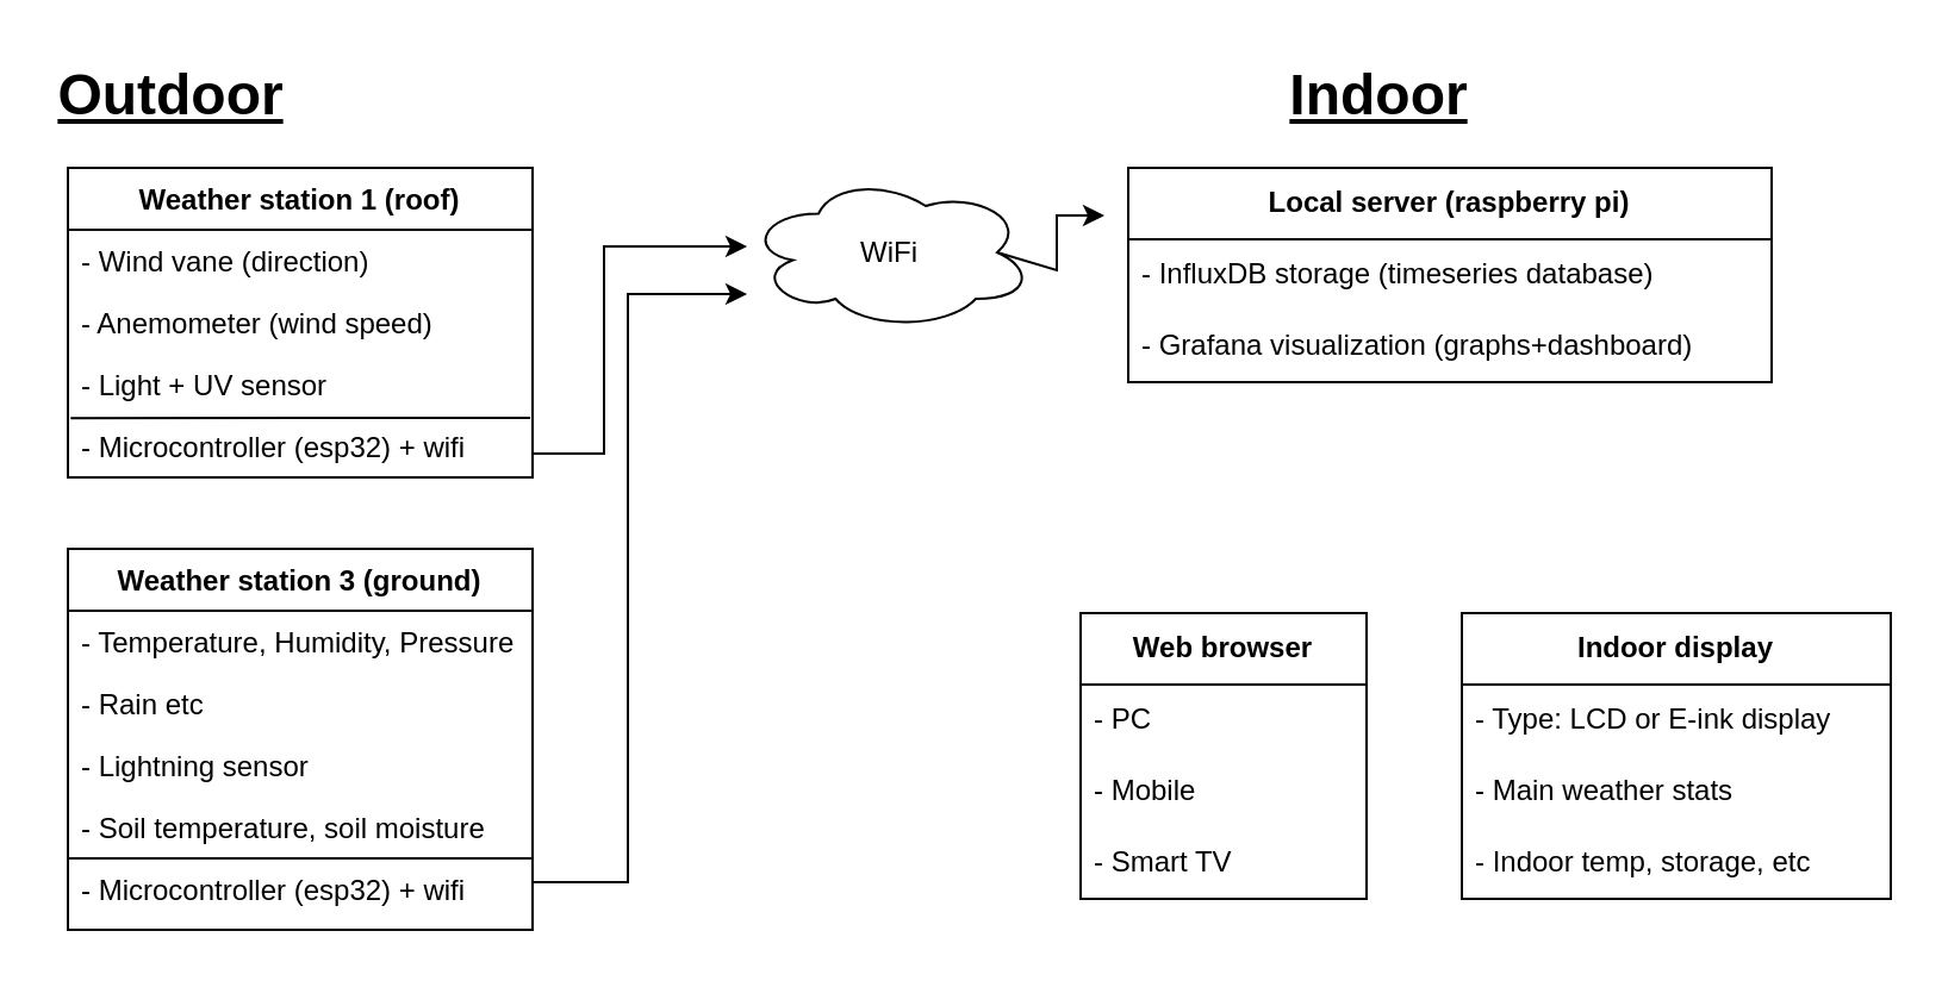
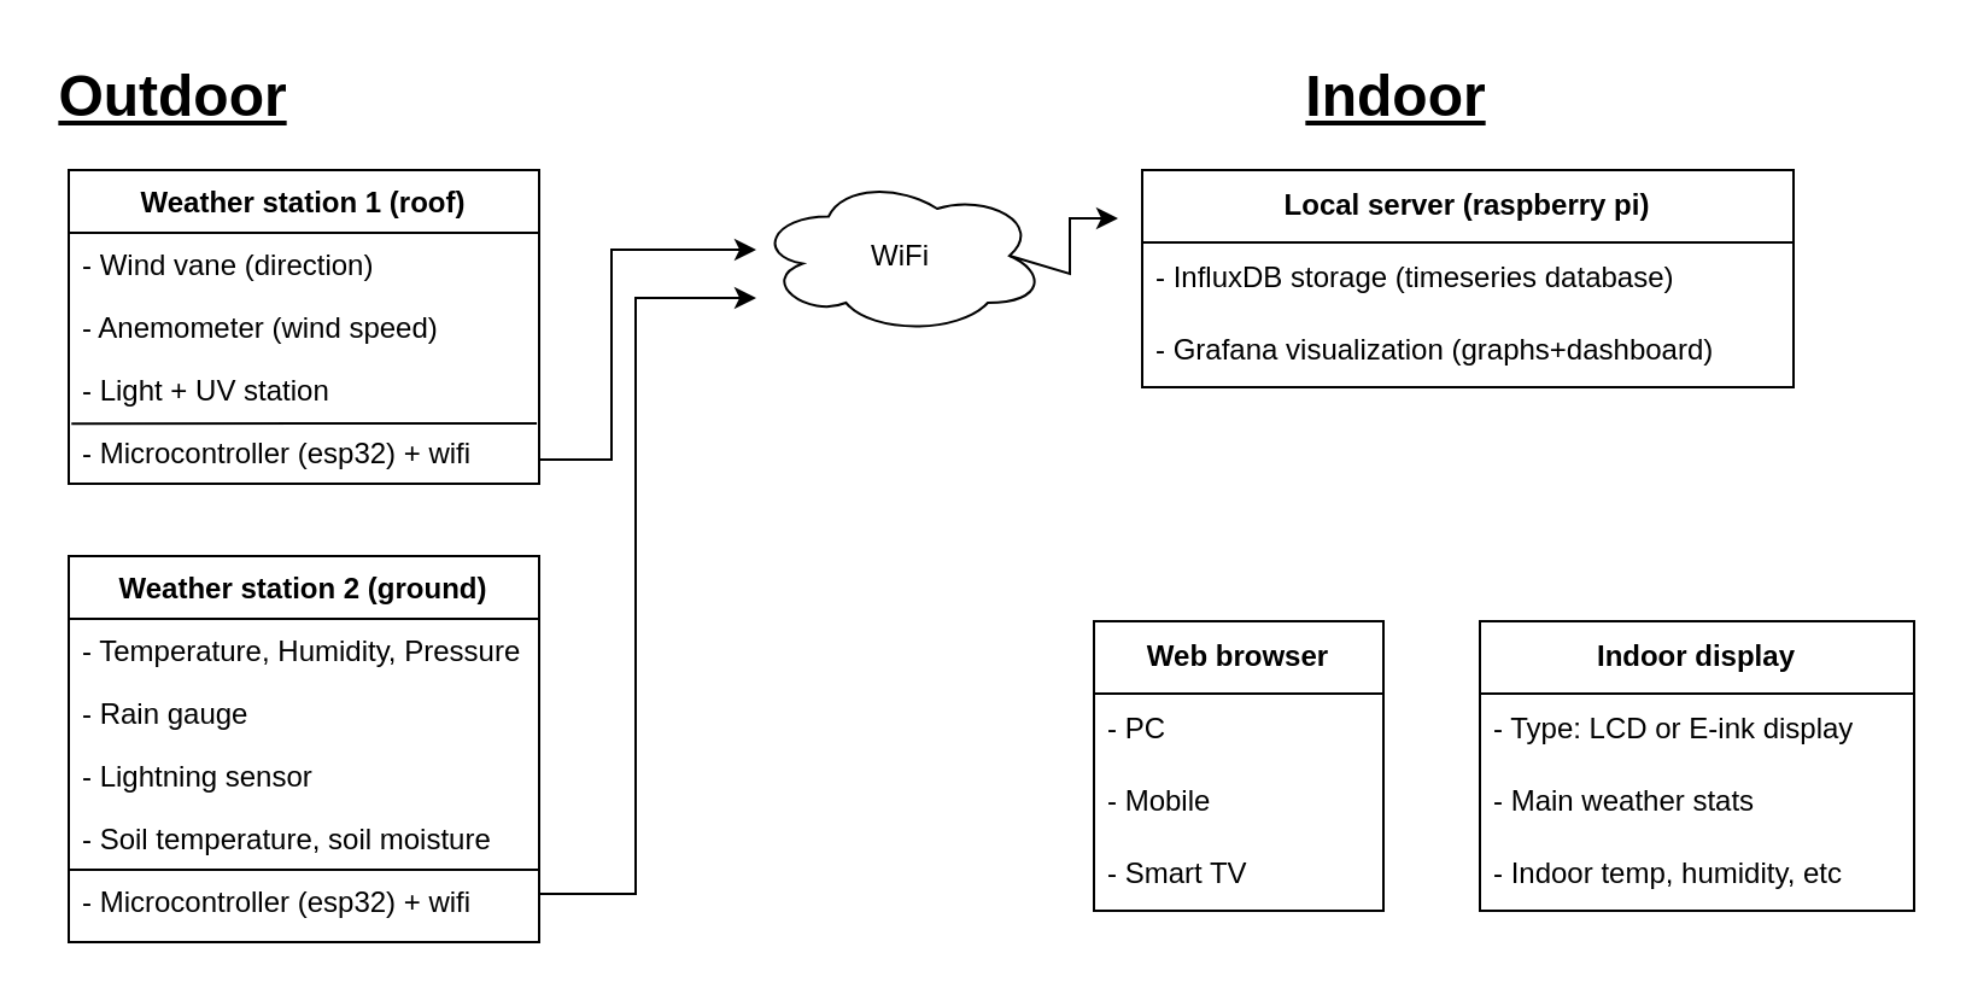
- <mxCell id="6" value="- Light + UV sensor" style="text;align=left;verticalAlign=top;spacingLeft=4;spacingRight=4;overflow=hidden;rotatable=0;points=[[0,0.5],[1,0.5]];portConstraint=eastwest;rounded=0;shadow=0;html=0;" vertex="1" parent="2"><mxGeometry y="78" width="195" height="26" as="geometry" /></mxCell>
+ <mxCell id="6" value="- Light + UV station" style="text;align=left;verticalAlign=top;spacingLeft=4;spacingRight=4;overflow=hidden;rotatable=0;points=[[0,0.5],[1,0.5]];portConstraint=eastwest;rounded=0;shadow=0;html=0;" vertex="1" parent="2"><mxGeometry y="78" width="195" height="26" as="geometry" /></mxCell>
- <mxCell id="9" value="Weather station 3 (ground)" style="swimlane;fontStyle=1;align=center;verticalAlign=top;childLayout=stackLayout;horizontal=1;startSize=26;horizontalStack=0;resizeParent=1;resizeLast=0;collapsible=1;marginBottom=0;rounded=0;shadow=0;strokeWidth=1;" vertex="1" parent="1"><mxGeometry x="28" y="230" width="195" height="160" as="geometry"><mxRectangle x="550" y="140" width="160" height="26" as="alternateBounds" /></mxGeometry></mxCell>
+ <mxCell id="9" value="Weather station 2 (ground)" style="swimlane;fontStyle=1;align=center;verticalAlign=top;childLayout=stackLayout;horizontal=1;startSize=26;horizontalStack=0;resizeParent=1;resizeLast=0;collapsible=1;marginBottom=0;rounded=0;shadow=0;strokeWidth=1;" vertex="1" parent="1"><mxGeometry x="28" y="230" width="195" height="160" as="geometry"><mxRectangle x="550" y="140" width="160" height="26" as="alternateBounds" /></mxGeometry></mxCell>
- <mxCell id="11" value="- Rain etc" style="text;align=left;verticalAlign=top;spacingLeft=4;spacingRight=4;overflow=hidden;rotatable=0;points=[[0,0.5],[1,0.5]];portConstraint=eastwest;rounded=0;shadow=0;html=0;" vertex="1" parent="9"><mxGeometry y="52" width="195" height="26" as="geometry" /></mxCell>
+ <mxCell id="11" value="- Rain gauge" style="text;align=left;verticalAlign=top;spacingLeft=4;spacingRight=4;overflow=hidden;rotatable=0;points=[[0,0.5],[1,0.5]];portConstraint=eastwest;rounded=0;shadow=0;html=0;" vertex="1" parent="9"><mxGeometry y="52" width="195" height="26" as="geometry" /></mxCell>
- <mxCell id="26" value="- Indoor temp, storage, etc" style="text;strokeColor=none;fillColor=none;align=left;verticalAlign=middle;spacingLeft=4;spacingRight=4;overflow=hidden;points=[[0,0.5],[1,0.5]];portConstraint=eastwest;rotatable=0;whiteSpace=wrap;html=1;" vertex="1" parent="23"><mxGeometry y="90" width="180" height="30" as="geometry" /></mxCell>
+ <mxCell id="26" value="- Indoor temp, humidity, etc" style="text;strokeColor=none;fillColor=none;align=left;verticalAlign=middle;spacingLeft=4;spacingRight=4;overflow=hidden;points=[[0,0.5],[1,0.5]];portConstraint=eastwest;rotatable=0;whiteSpace=wrap;html=1;" vertex="1" parent="23"><mxGeometry y="90" width="180" height="30" as="geometry" /></mxCell>
